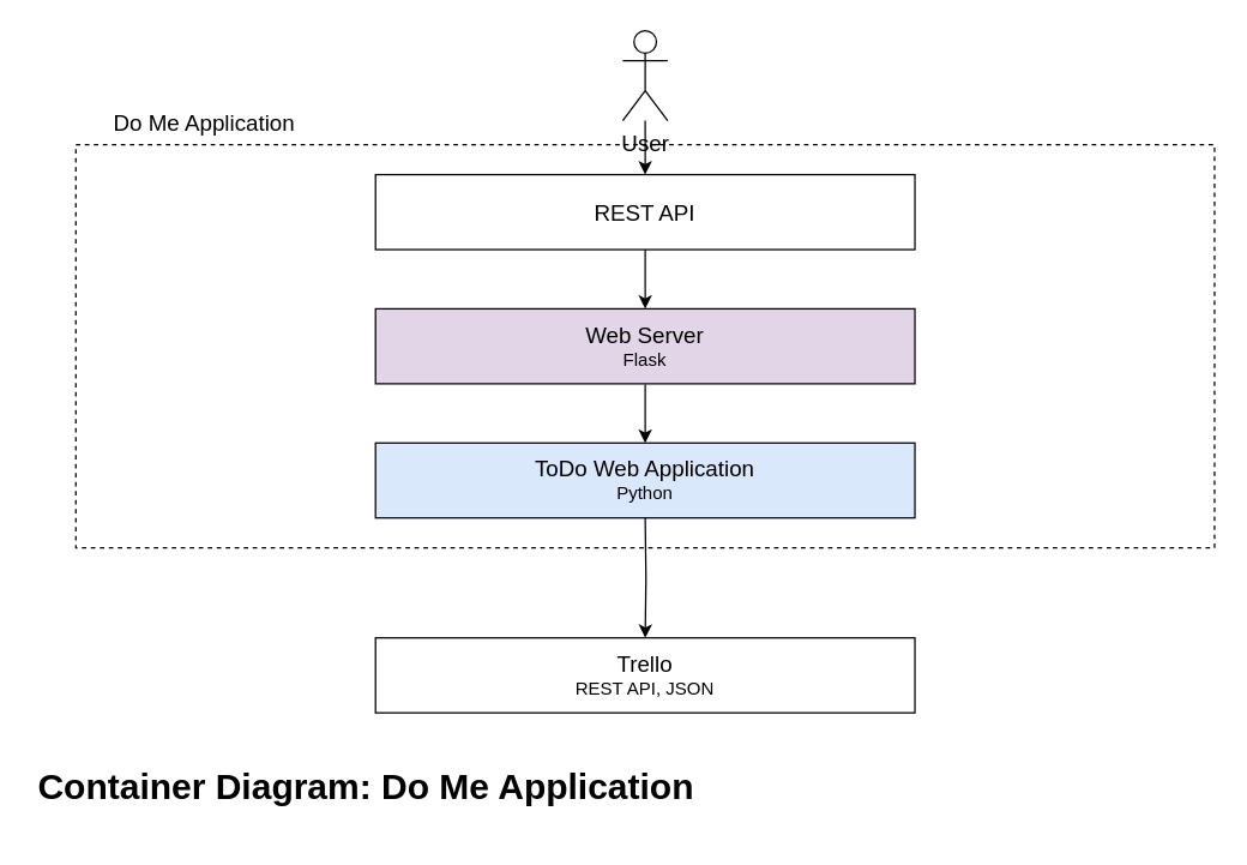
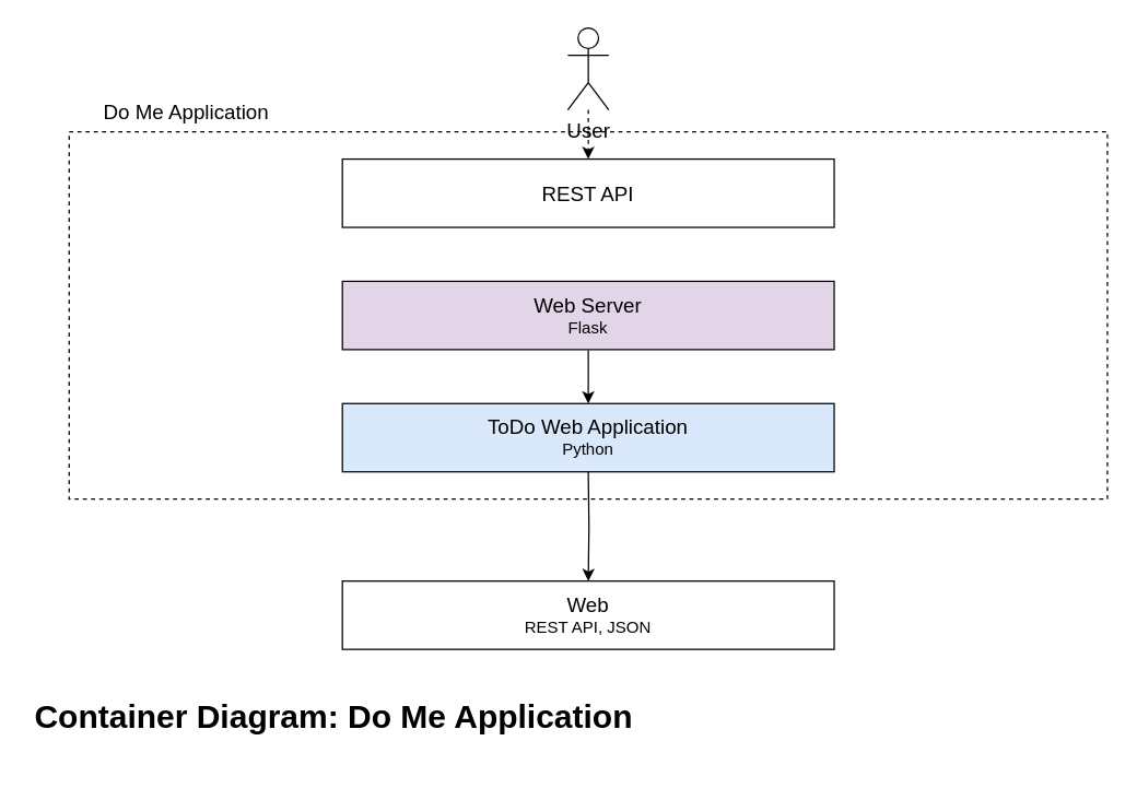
- <mxCell id="12" value="" style="edgeStyle=orthogonalEdgeStyle;rounded=0;orthogonalLoop=1;jettySize=auto;html=1;fontSize=15;" edge="1" parent="1" source="13" target="6"><mxGeometry relative="1" as="geometry" /></mxCell>
+ <mxCell id="12" value="" style="edgeStyle=orthogonalEdgeStyle;rounded=0;orthogonalLoop=1;jettySize=auto;html=1;fontSize=15;dashed=1;" edge="1" parent="1" source="13" target="6"><mxGeometry relative="1" as="geometry" /></mxCell>
- <mxCell id="5" value="" style="edgeStyle=orthogonalEdgeStyle;rounded=0;orthogonalLoop=1;jettySize=auto;html=1;fontSize=15;" edge="1" parent="1" source="6" target="7"><mxGeometry relative="1" as="geometry" /></mxCell>
- <mxCell id="9" value="&lt;span&gt;&lt;font style=&quot;font-size: 15px&quot;&gt;Trello&lt;/font&gt;&lt;br&gt;REST API, JSON&lt;br&gt;&lt;/span&gt;" style="rounded=0;whiteSpace=wrap;html=1;" parent="1" vertex="1"><mxGeometry x="250" y="425" width="360" height="50" as="geometry" /></mxCell>
+ <mxCell id="9" value="&lt;span&gt;&lt;font style=&quot;font-size: 15px&quot;&gt;Web&lt;/font&gt;&lt;br&gt;REST API, JSON&lt;br&gt;&lt;/span&gt;" style="rounded=0;whiteSpace=wrap;html=1;" parent="1" vertex="1"><mxGeometry x="250" y="425" width="360" height="50" as="geometry" /></mxCell>
